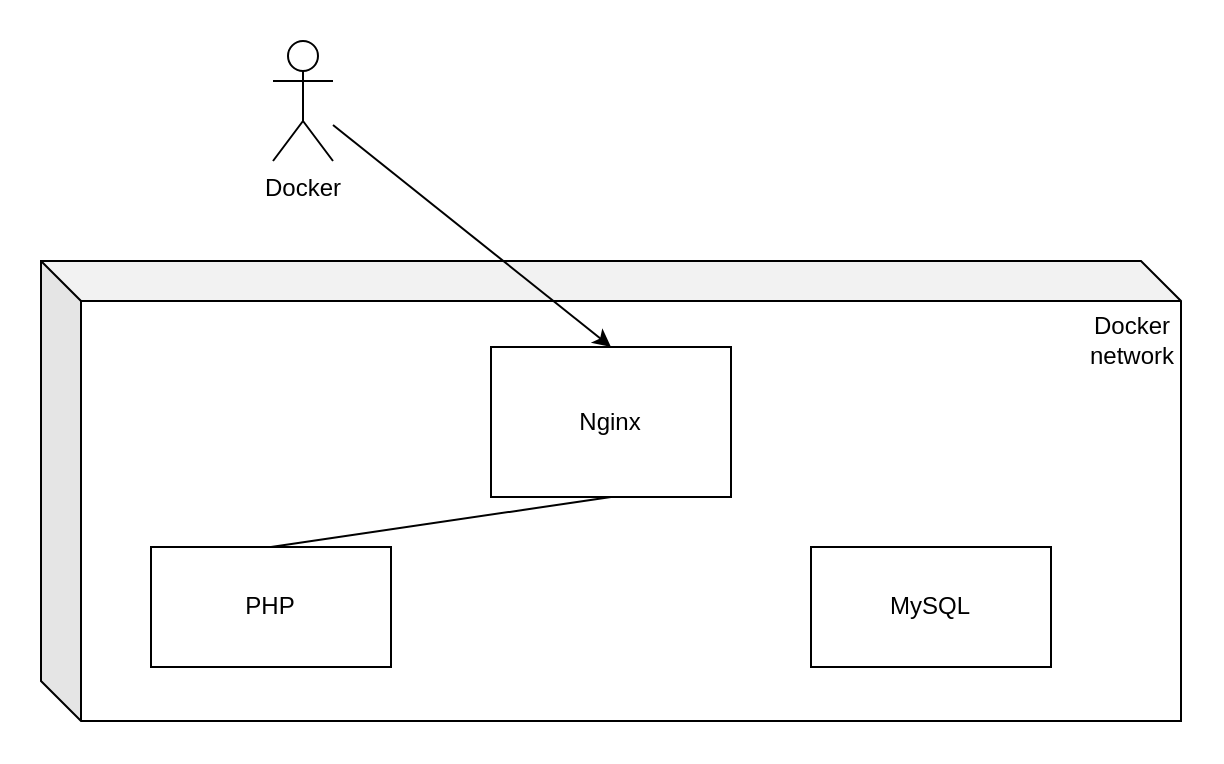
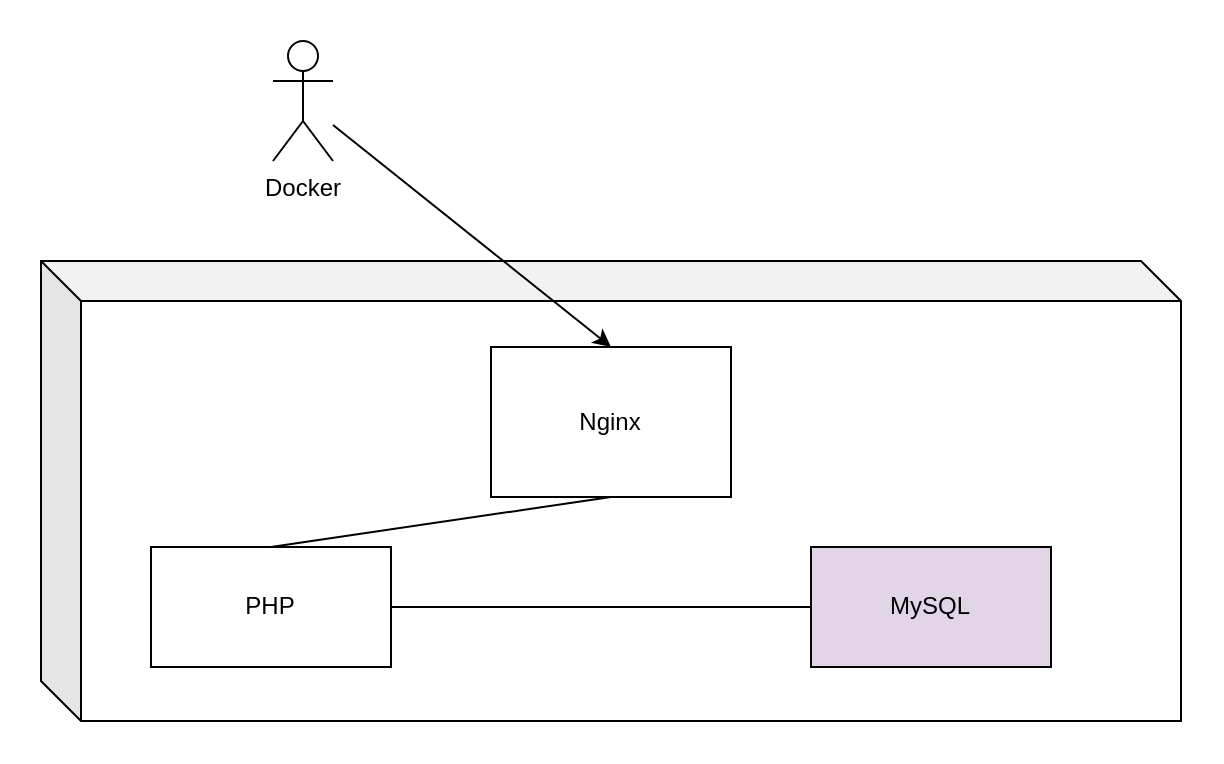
- <mxCell id="10" value="Docker network" style="text;html=1;strokeColor=none;fillColor=none;align=center;verticalAlign=middle;whiteSpace=wrap;rounded=0;" vertex="1" parent="1"><mxGeometry x="546" y="160" width="40" height="20" as="geometry" /></mxCell>
+ <mxCell id="7" value="" style="endArrow=none;html=1;exitX=1;exitY=0.5;exitDx=0;exitDy=0;entryX=0;entryY=0.5;entryDx=0;entryDy=0;" edge="1" parent="1" source="3" target="4"><mxGeometry width="50" height="50" relative="1" as="geometry"><mxPoint x="245" y="283" as="sourcePoint" /><mxPoint x="295" y="233" as="targetPoint" /></mxGeometry></mxCell>
- <mxCell id="4" value="&lt;div&gt;MySQL&lt;/div&gt;" style="rounded=0;whiteSpace=wrap;html=1;" vertex="1" parent="1"><mxGeometry x="405" y="273" width="120" height="60" as="geometry" /></mxCell>
+ <mxCell id="4" value="&lt;div&gt;MySQL&lt;/div&gt;" style="rounded=0;whiteSpace=wrap;html=1;fillColor=#e1d5e7;" vertex="1" parent="1"><mxGeometry x="405" y="273" width="120" height="60" as="geometry" /></mxCell>
